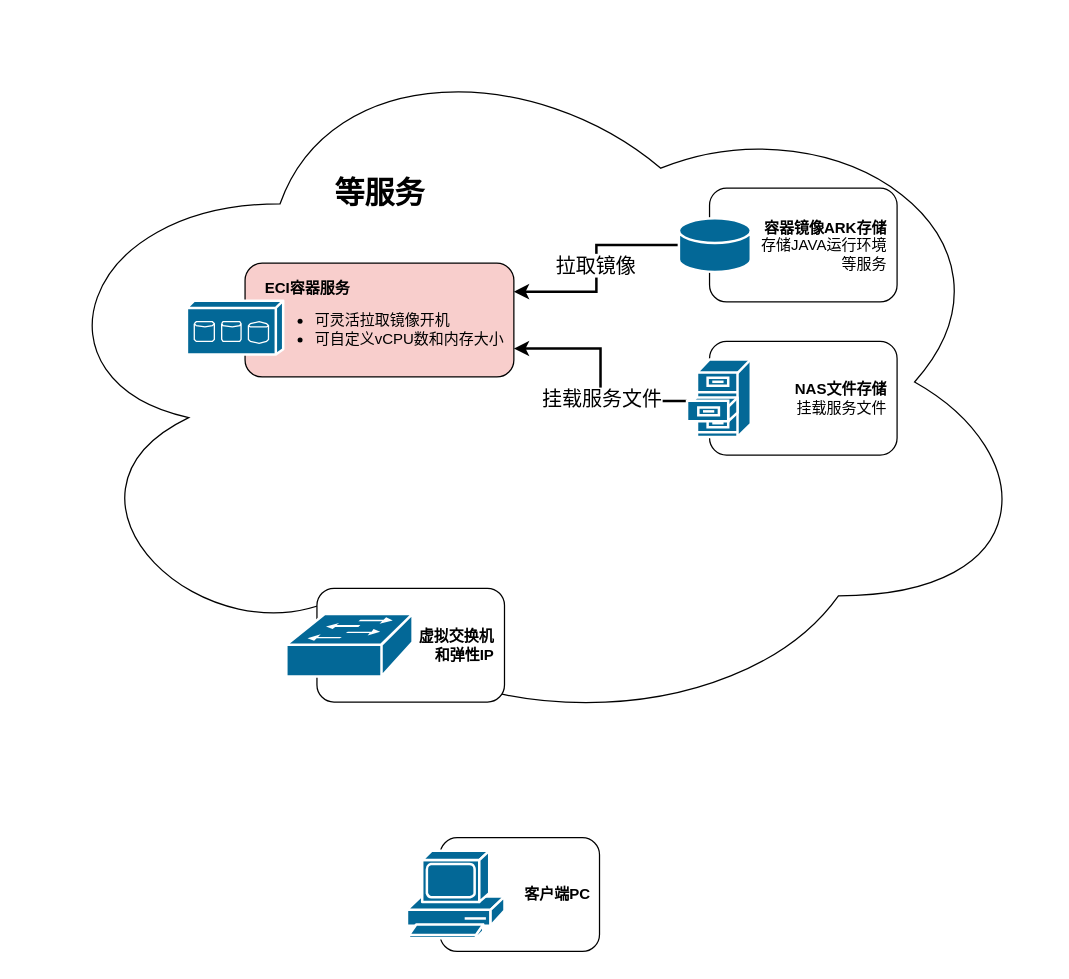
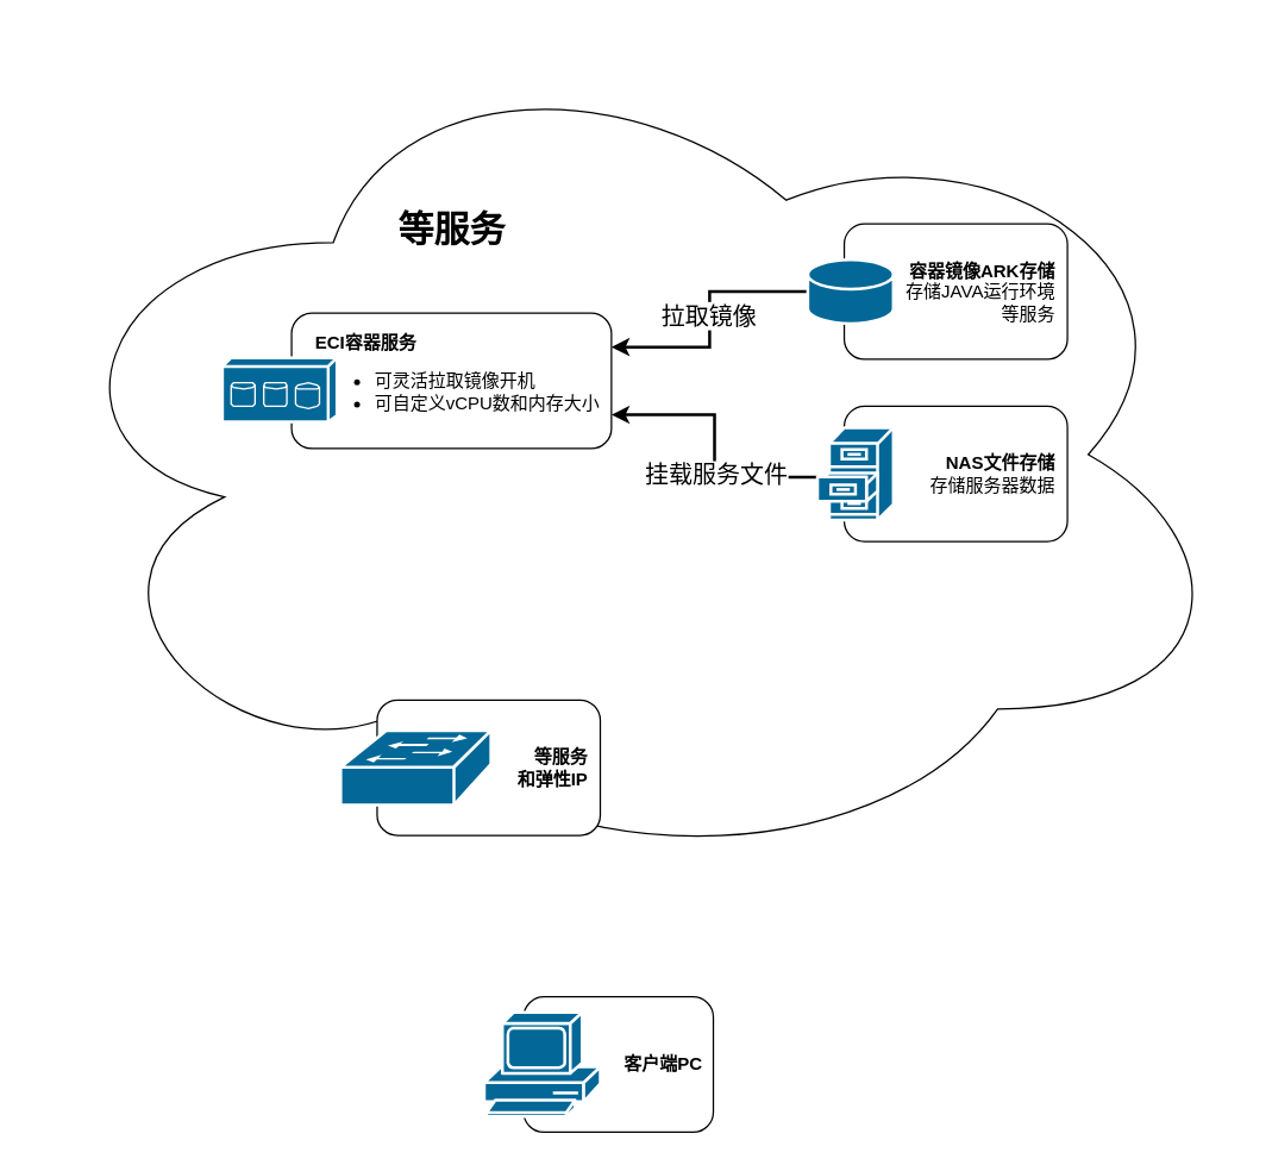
- <mxCell id="14" value="&lt;div style=&quot;text-align: left;&quot;&gt;&lt;b&gt;ECI容器服务&lt;/b&gt;&lt;/div&gt;&lt;div style=&quot;&quot;&gt;&lt;ul&gt;&lt;li style=&quot;text-align: left;&quot;&gt;可灵活拉取镜像开机&lt;/li&gt;&lt;li style=&quot;text-align: left;&quot;&gt;可自定义vCPU数和内存大小&lt;/li&gt;&lt;/ul&gt;&lt;/div&gt;&lt;div style=&quot;&quot;&gt;&lt;/div&gt;" style="rounded=1;whiteSpace=wrap;html=1;align=right;spacing=8;fillColor=#f8cecc;" vertex="1" parent="1"><mxGeometry x="195.5" y="210" width="215" height="91" as="geometry" /></mxCell>
+ <mxCell id="14" value="&lt;div style=&quot;text-align: left;&quot;&gt;&lt;b&gt;ECI容器服务&lt;/b&gt;&lt;/div&gt;&lt;div style=&quot;&quot;&gt;&lt;ul&gt;&lt;li style=&quot;text-align: left;&quot;&gt;可灵活拉取镜像开机&lt;/li&gt;&lt;li style=&quot;text-align: left;&quot;&gt;可自定义vCPU数和内存大小&lt;/li&gt;&lt;/ul&gt;&lt;/div&gt;&lt;div style=&quot;&quot;&gt;&lt;/div&gt;" style="rounded=1;whiteSpace=wrap;html=1;align=right;spacing=8;" vertex="1" parent="1"><mxGeometry x="195.5" y="210" width="215" height="91" as="geometry" /></mxCell>
- <mxCell id="4" value="&lt;div style=&quot;&quot;&gt;&lt;span style=&quot;background-color: initial;&quot;&gt;&lt;b&gt;NAS文件存储&lt;/b&gt;&lt;/span&gt;&lt;/div&gt;&lt;div style=&quot;&quot;&gt;挂载服务文件&lt;/div&gt;&lt;div style=&quot;&quot;&gt;&lt;/div&gt;" style="rounded=1;whiteSpace=wrap;html=1;align=right;spacing=8;" vertex="1" parent="1"><mxGeometry x="567" y="272.5" width="150" height="91" as="geometry" /></mxCell>
+ <mxCell id="4" value="&lt;div style=&quot;&quot;&gt;&lt;span style=&quot;background-color: initial;&quot;&gt;&lt;b&gt;NAS文件存储&lt;/b&gt;&lt;/span&gt;&lt;/div&gt;&lt;div style=&quot;&quot;&gt;存储服务器数据&lt;/div&gt;&lt;div style=&quot;&quot;&gt;&lt;/div&gt;" style="rounded=1;whiteSpace=wrap;html=1;align=right;spacing=8;" vertex="1" parent="1"><mxGeometry x="567" y="272.5" width="150" height="91" as="geometry" /></mxCell>
- <mxCell id="5" value="&lt;div style=&quot;&quot;&gt;&lt;b&gt;虚拟交换机&lt;/b&gt;&lt;/div&gt;&lt;div style=&quot;&quot;&gt;&lt;b&gt;和弹性IP&lt;/b&gt;&lt;/div&gt;&lt;div style=&quot;&quot;&gt;&lt;/div&gt;" style="rounded=1;whiteSpace=wrap;html=1;align=right;spacing=8;" vertex="1" parent="1"><mxGeometry x="253" y="470" width="150" height="91" as="geometry" /></mxCell>
+ <mxCell id="5" value="&lt;div style=&quot;&quot;&gt;&lt;b&gt;等服务&lt;/b&gt;&lt;/div&gt;&lt;div style=&quot;&quot;&gt;&lt;b&gt;和弹性IP&lt;/b&gt;&lt;/div&gt;&lt;div style=&quot;&quot;&gt;&lt;/div&gt;" style="rounded=1;whiteSpace=wrap;html=1;align=right;spacing=8;" vertex="1" parent="1"><mxGeometry x="253" y="470" width="150" height="91" as="geometry" /></mxCell>
